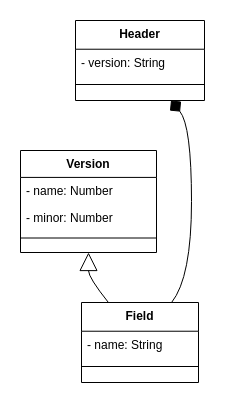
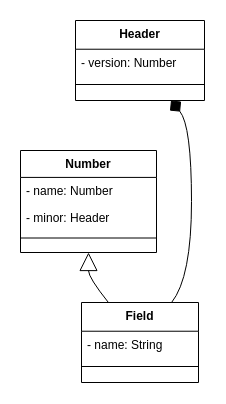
- <mxCell id="3" value="- version: String" style="text;strokeColor=none;fillColor=none;align=left;verticalAlign=top;spacingLeft=4;spacingRight=4;overflow=hidden;rotatable=0;points=[[0,0.5],[1,0.5]];portConstraint=eastwest;" vertex="1" parent="2"><mxGeometry y="29" width="129" height="29" as="geometry" /></mxCell>
+ <mxCell id="3" value="- version: Number" style="text;strokeColor=none;fillColor=none;align=left;verticalAlign=top;spacingLeft=4;spacingRight=4;overflow=hidden;rotatable=0;points=[[0,0.5],[1,0.5]];portConstraint=eastwest;" vertex="1" parent="2"><mxGeometry y="29" width="129" height="29" as="geometry" /></mxCell>
- <mxCell id="5" value="Version" style="swimlane;fontStyle=1;align=center;verticalAlign=top;childLayout=stackLayout;horizontal=1;startSize=26.914;horizontalStack=0;resizeParent=1;resizeParentMax=0;resizeLast=0;collapsible=0;marginBottom=0;" vertex="1" parent="1"><mxGeometry x="20" y="150" width="136" height="102" as="geometry" /></mxCell>
+ <mxCell id="5" value="Number" style="swimlane;fontStyle=1;align=center;verticalAlign=top;childLayout=stackLayout;horizontal=1;startSize=26.914;horizontalStack=0;resizeParent=1;resizeParentMax=0;resizeLast=0;collapsible=0;marginBottom=0;" vertex="1" parent="1"><mxGeometry x="20" y="150" width="136" height="102" as="geometry" /></mxCell>
- <mxCell id="7" value="- minor: Number" style="text;strokeColor=none;fillColor=none;align=left;verticalAlign=top;spacingLeft=4;spacingRight=4;overflow=hidden;rotatable=0;points=[[0,0.5],[1,0.5]];portConstraint=eastwest;" vertex="1" parent="5"><mxGeometry y="54" width="136" height="27" as="geometry" /></mxCell>
+ <mxCell id="7" value="- minor: Header" style="text;strokeColor=none;fillColor=none;align=left;verticalAlign=top;spacingLeft=4;spacingRight=4;overflow=hidden;rotatable=0;points=[[0,0.5],[1,0.5]];portConstraint=eastwest;" vertex="1" parent="5"><mxGeometry y="54" width="136" height="27" as="geometry" /></mxCell>
